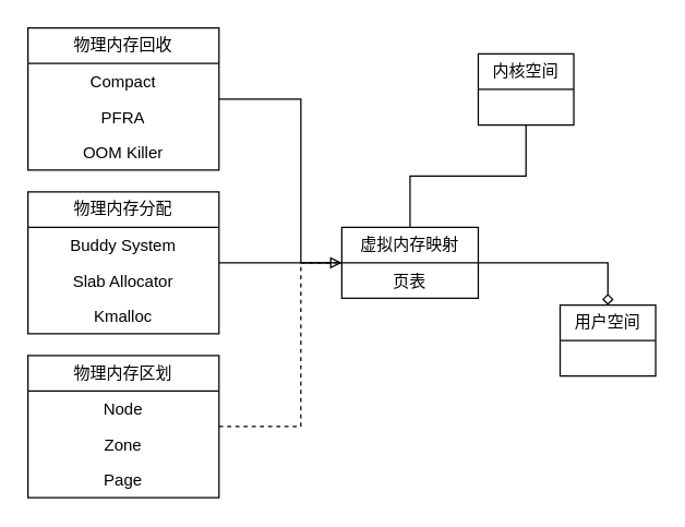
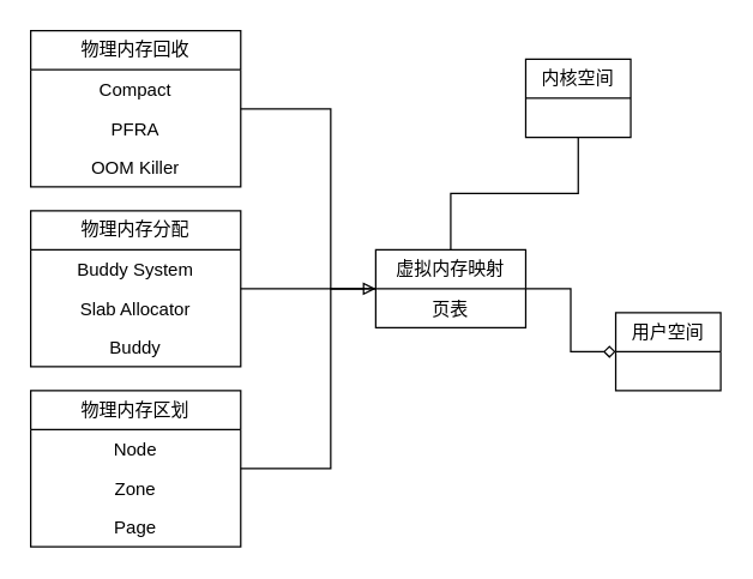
- <mxCell id="11" value="Kmalloc" style="text;strokeColor=none;fillColor=none;align=center;verticalAlign=top;spacingLeft=4;spacingRight=4;overflow=hidden;rotatable=0;points=[[0,0.5],[1,0.5]];portConstraint=eastwest;whiteSpace=wrap;html=1;" vertex="1" parent="8"><mxGeometry y="78" width="140" height="26" as="geometry" /></mxCell>
+ <mxCell id="11" value="Buddy" style="text;strokeColor=none;fillColor=none;align=center;verticalAlign=top;spacingLeft=4;spacingRight=4;overflow=hidden;rotatable=0;points=[[0,0.5],[1,0.5]];portConstraint=eastwest;whiteSpace=wrap;html=1;" vertex="1" parent="8"><mxGeometry y="78" width="140" height="26" as="geometry" /></mxCell>
- <mxCell id="22" value="用户空间" style="swimlane;fontStyle=0;childLayout=stackLayout;horizontal=1;startSize=26;fillColor=none;horizontalStack=0;resizeParent=1;resizeParentMax=0;resizeLast=0;collapsible=1;marginBottom=0;whiteSpace=wrap;html=1;" vertex="1" parent="1"><mxGeometry x="410" y="223" width="70" height="52" as="geometry" /></mxCell>
+ <mxCell id="22" value="用户空间" style="swimlane;fontStyle=0;childLayout=stackLayout;horizontal=1;startSize=26;fillColor=none;horizontalStack=0;resizeParent=1;resizeParentMax=0;resizeLast=0;collapsible=1;marginBottom=0;whiteSpace=wrap;html=1;" vertex="1" parent="1"><mxGeometry x="410" y="208" width="70" height="52" as="geometry" /></mxCell>
- <mxCell id="12" style="edgeStyle=orthogonalEdgeStyle;rounded=0;orthogonalLoop=1;jettySize=auto;html=1;endArrow=none;endFill=0;dashed=1;" edge="1" parent="1" source="13" target="19"><mxGeometry relative="1" as="geometry"><Array as="points"><mxPoint x="220" y="312" /><mxPoint x="220" y="192" /></Array></mxGeometry></mxCell>
+ <mxCell id="12" style="edgeStyle=orthogonalEdgeStyle;rounded=0;orthogonalLoop=1;jettySize=auto;html=1;endArrow=none;endFill=0;" edge="1" parent="1" source="13" target="19"><mxGeometry relative="1" as="geometry"><Array as="points"><mxPoint x="220" y="312" /><mxPoint x="220" y="192" /></Array></mxGeometry></mxCell>
